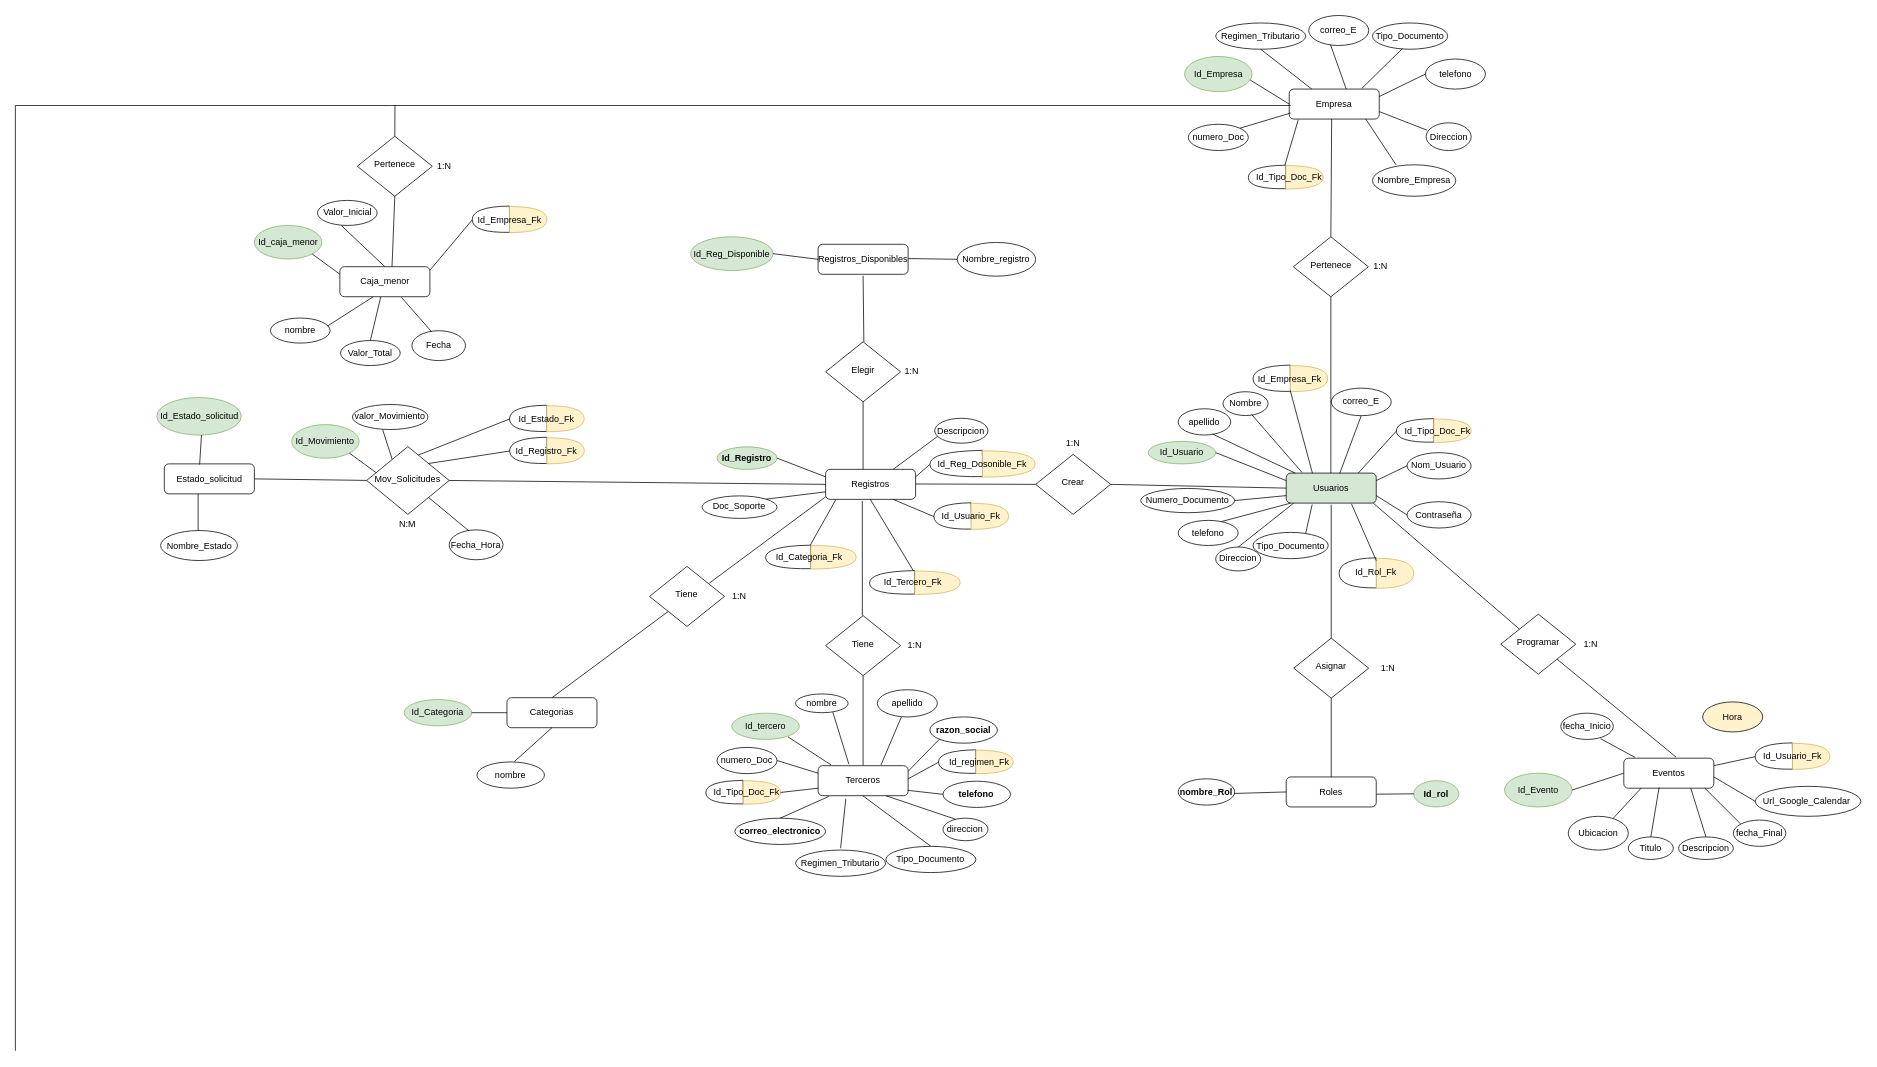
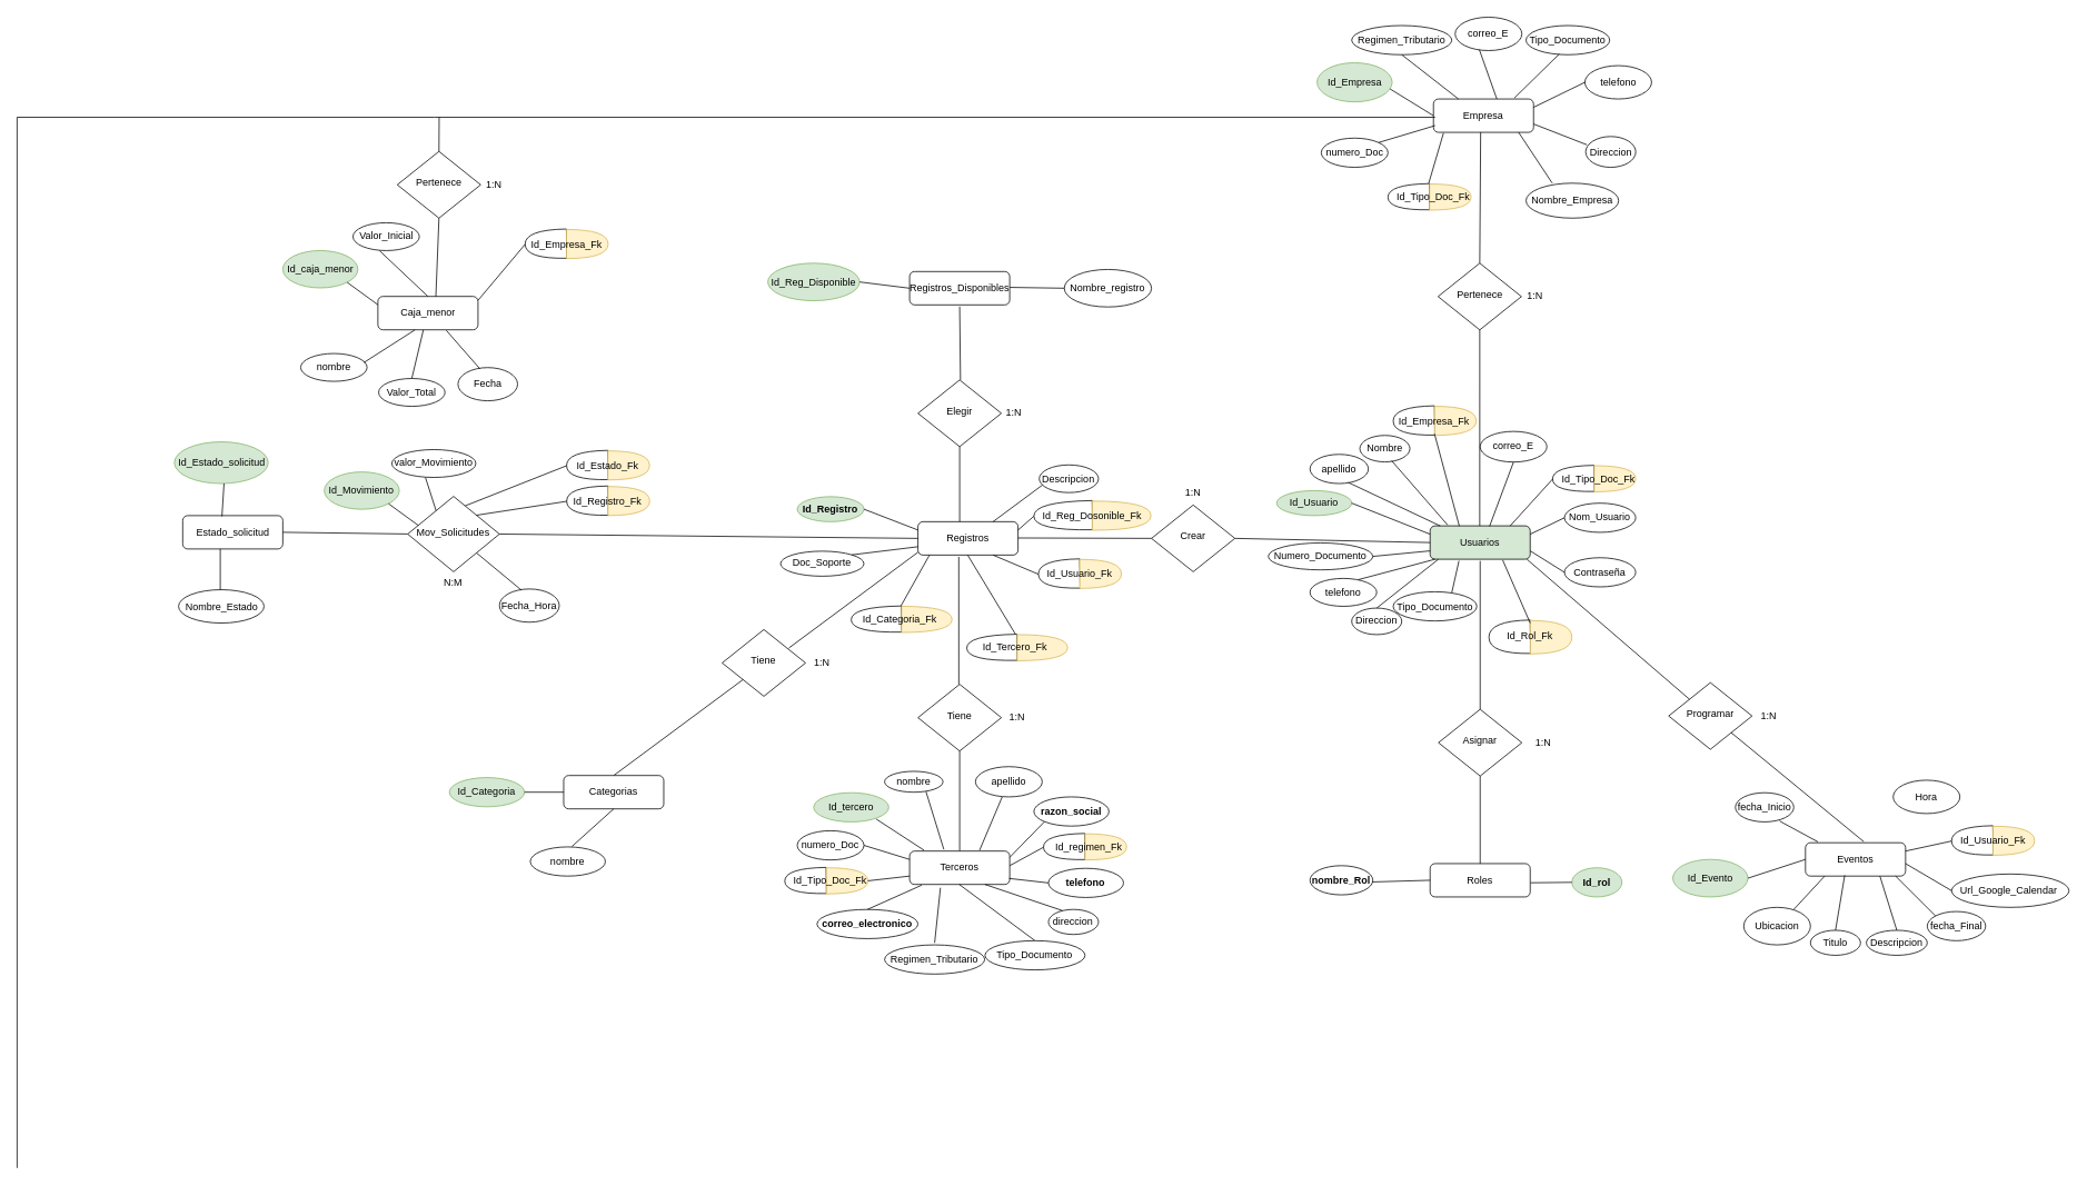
- <mxCell id="52" value="Hora" style="ellipse;whiteSpace=wrap;html=1;fillColor=#fff2cc;" parent="1" vertex="1"><mxGeometry x="2269.15" y="935" width="80" height="40" as="geometry" /></mxCell>
+ <mxCell id="52" value="Hora" style="ellipse;whiteSpace=wrap;html=1;" parent="1" vertex="1"><mxGeometry x="2269.15" y="935" width="80" height="40" as="geometry" /></mxCell>
